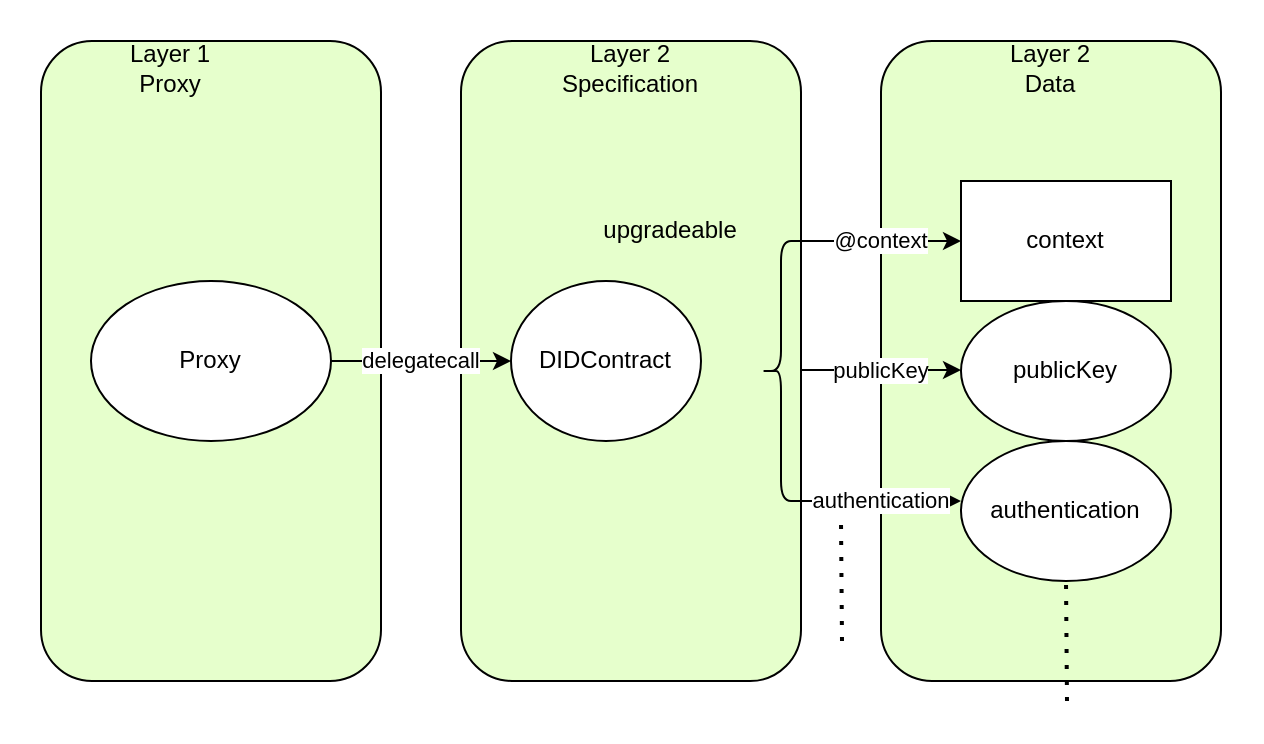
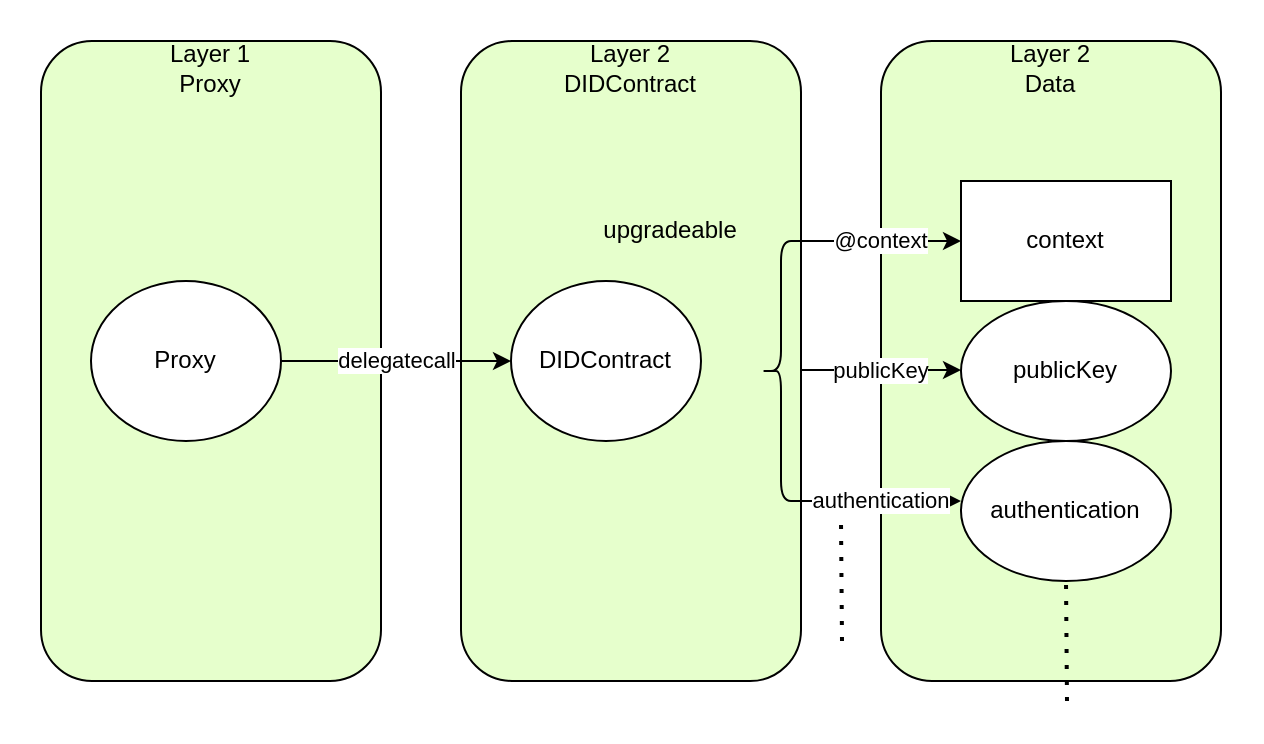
- <mxCell id="17" value="Layer 1&lt;br&gt;Proxy" style="text;html=1;strokeColor=none;fillColor=none;align=center;verticalAlign=middle;whiteSpace=wrap;rounded=0;" vertex="1" parent="1"><mxGeometry x="55" y="24" width="60" height="20" as="geometry" /></mxCell>
+ <mxCell id="17" value="Layer 1&lt;br&gt;Proxy" style="text;html=1;strokeColor=none;fillColor=none;align=center;verticalAlign=middle;whiteSpace=wrap;rounded=0;" vertex="1" parent="1"><mxGeometry x="75" y="24" width="60" height="20" as="geometry" /></mxCell>
- <mxCell id="5" value="Layer 2&lt;br&gt;Specification" style="text;html=1;strokeColor=none;fillColor=none;align=center;verticalAlign=middle;whiteSpace=wrap;rounded=0;" parent="1" vertex="1"><mxGeometry x="285" y="24" width="60" height="20" as="geometry" /></mxCell>
+ <mxCell id="5" value="Layer 2&lt;br&gt;DIDContract" style="text;html=1;strokeColor=none;fillColor=none;align=center;verticalAlign=middle;whiteSpace=wrap;rounded=0;" parent="1" vertex="1"><mxGeometry x="285" y="24" width="60" height="20" as="geometry" /></mxCell>
- <mxCell id="18" value="Proxy" style="ellipse;whiteSpace=wrap;html=1;" vertex="1" parent="1"><mxGeometry x="45" y="140" width="120" height="80" as="geometry" /></mxCell>
+ <mxCell id="18" value="Proxy" style="ellipse;whiteSpace=wrap;html=1;" vertex="1" parent="1"><mxGeometry x="45" y="140" width="95" height="80" as="geometry" /></mxCell>
